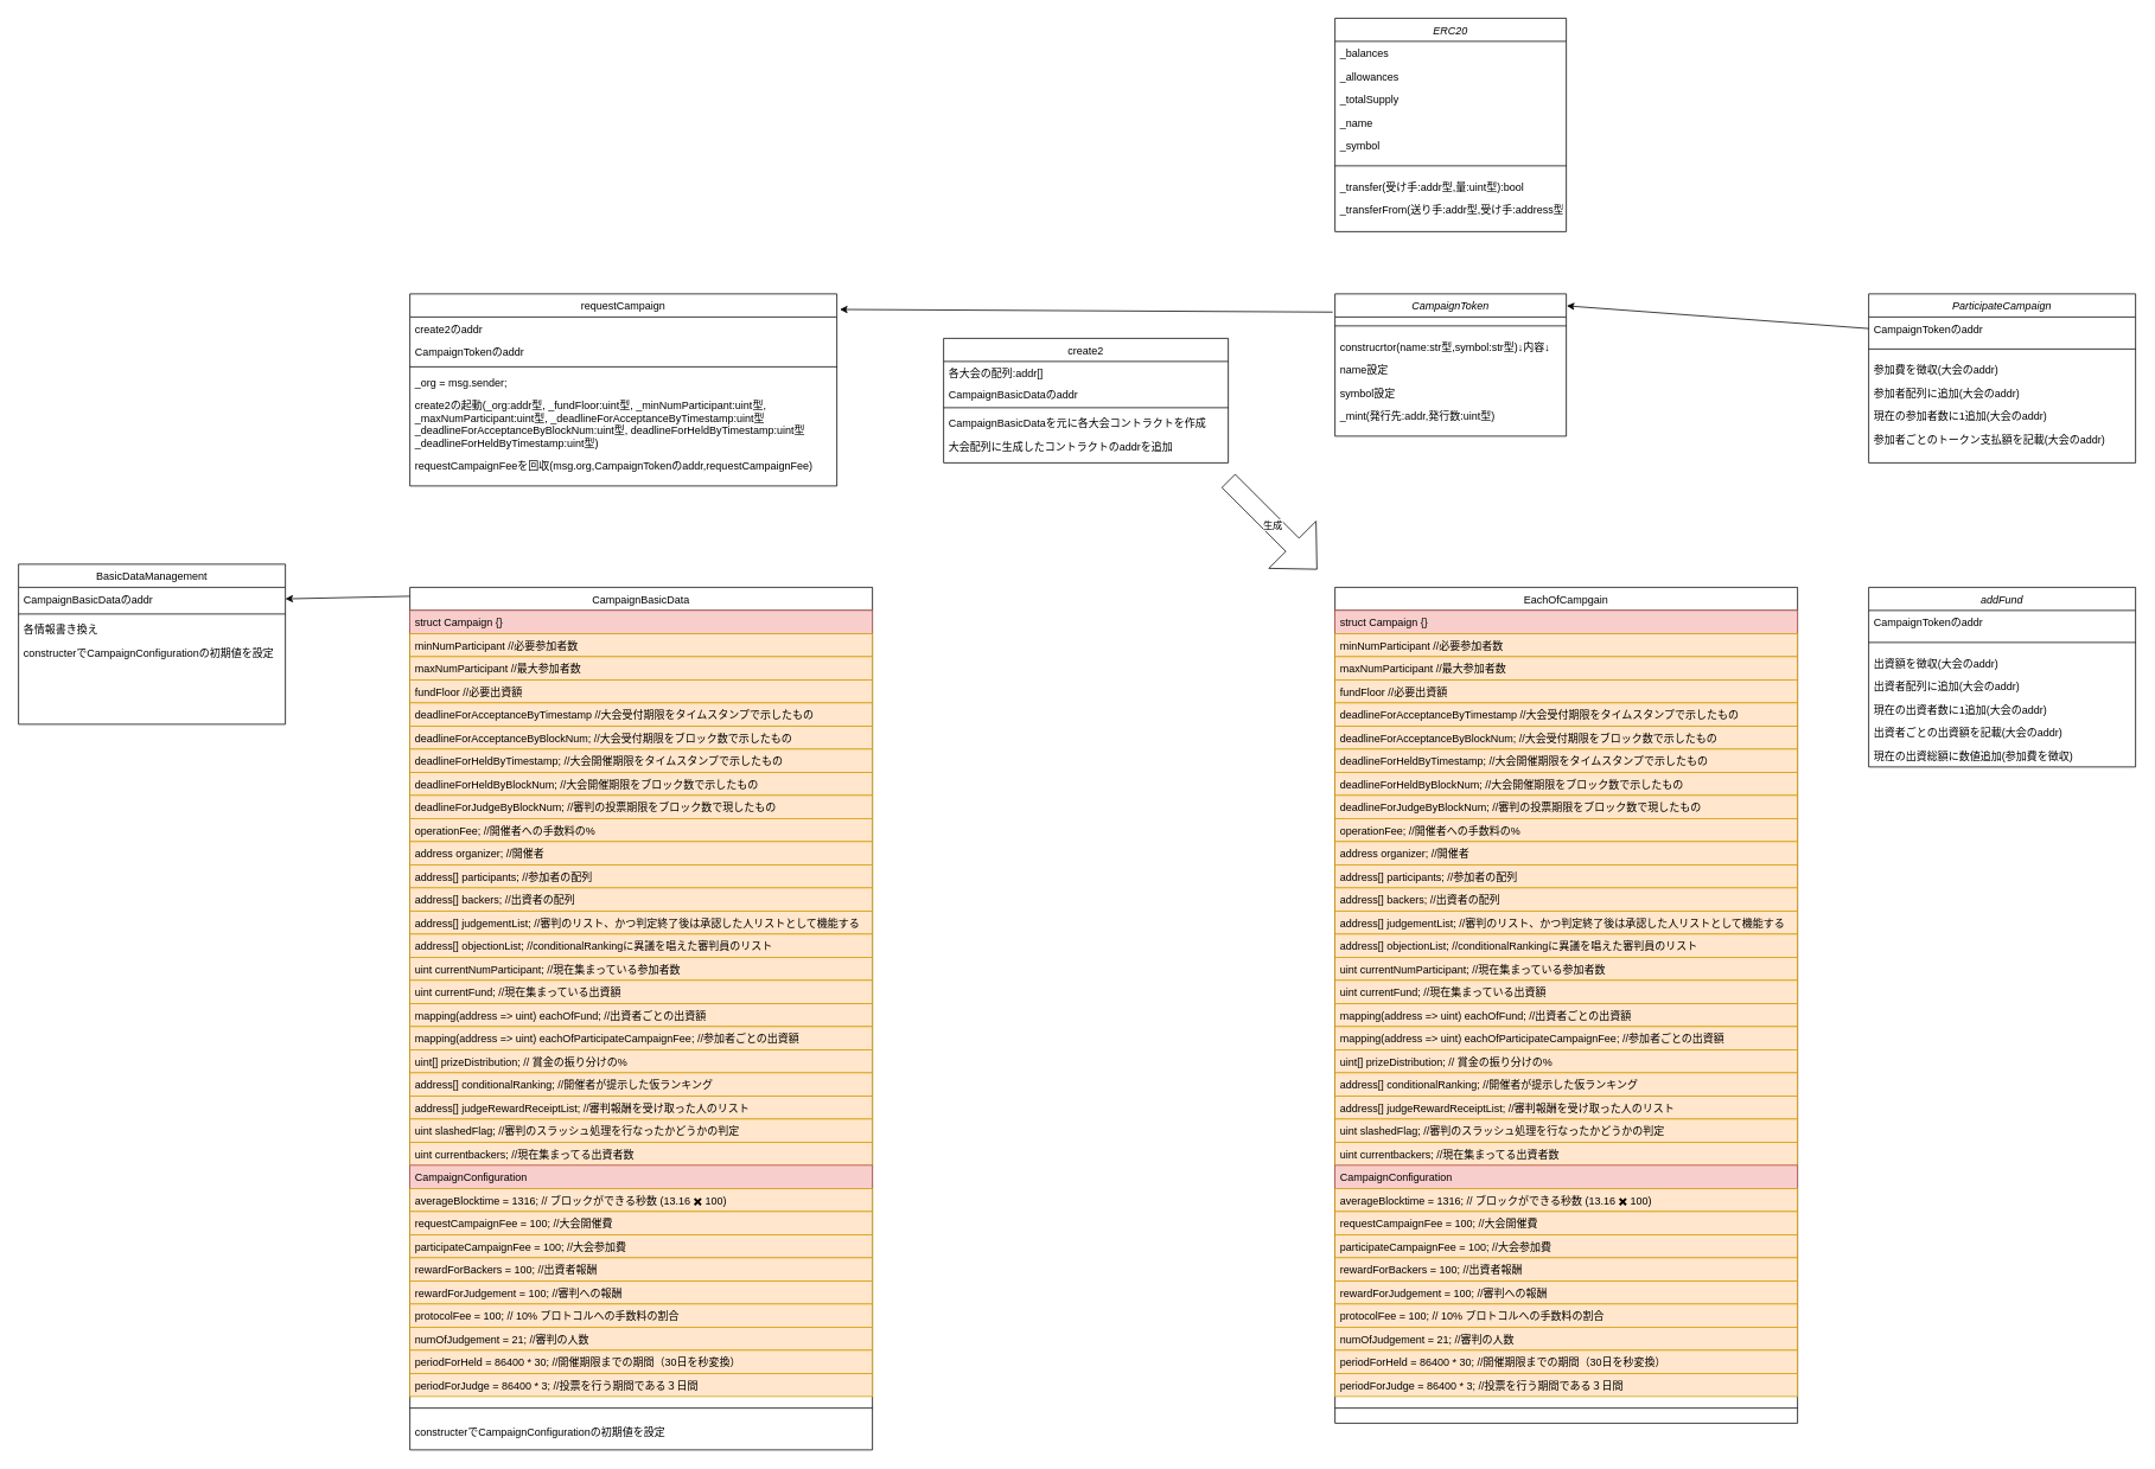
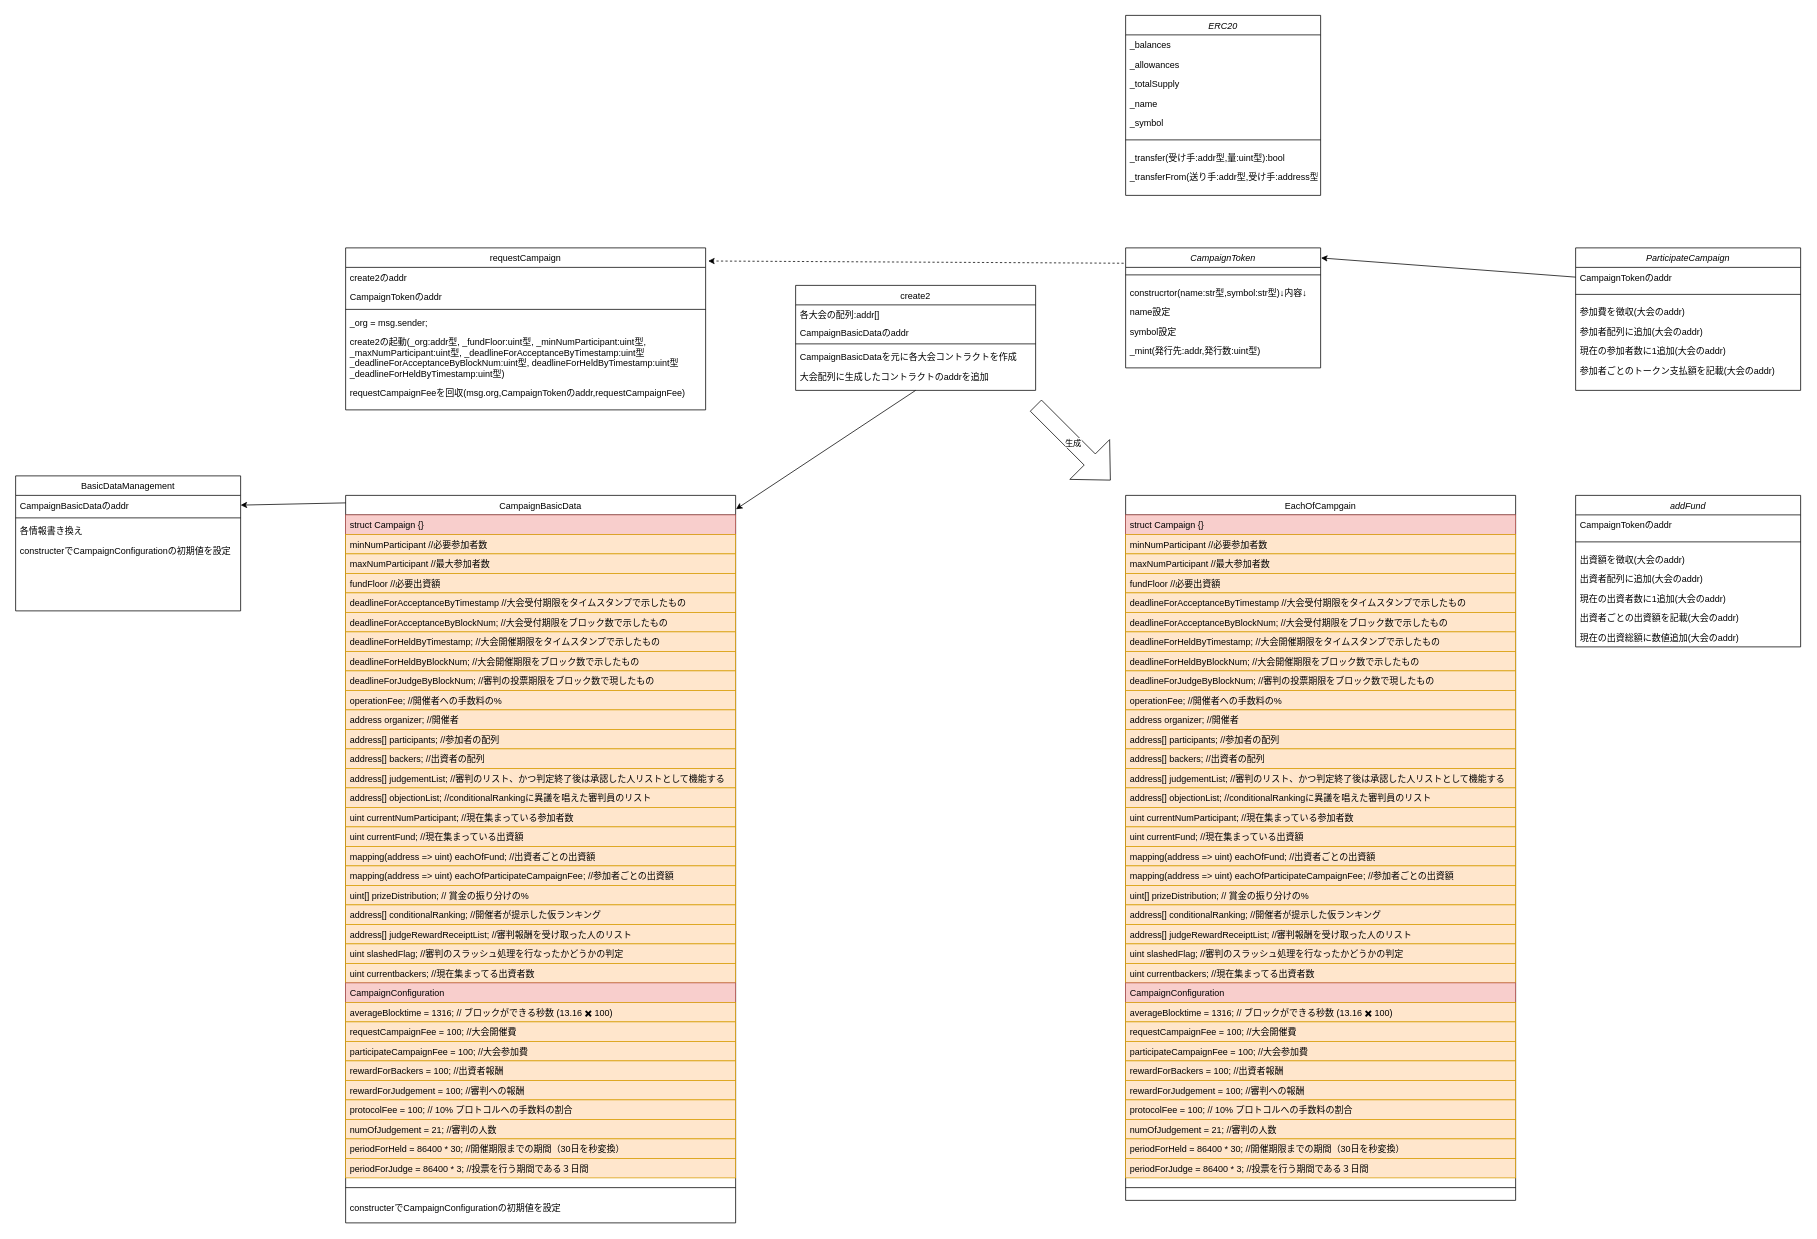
- <mxCell id="110" value="" style="endArrow=classic;html=1;rounded=0;entryX=1.007;entryY=0.081;entryDx=0;entryDy=0;exitX=-0.01;exitY=0.128;exitDx=0;exitDy=0;entryPerimeter=0;exitPerimeter=0;" edge="1" parent="1" source="2" target="65"><mxGeometry width="50" height="50" relative="1" as="geometry"><mxPoint x="1230" y="510" as="sourcePoint" /><mxPoint x="990.52" y="688.43" as="targetPoint" /></mxGeometry></mxCell>
+ <mxCell id="110" value="" style="endArrow=classic;html=1;rounded=0;entryX=1.007;entryY=0.081;entryDx=0;entryDy=0;exitX=-0.01;exitY=0.128;exitDx=0;exitDy=0;entryPerimeter=0;exitPerimeter=0;dashed=1;" edge="1" parent="1" source="2" target="65"><mxGeometry width="50" height="50" relative="1" as="geometry"><mxPoint x="1230" y="510" as="sourcePoint" /><mxPoint x="990.52" y="688.43" as="targetPoint" /></mxGeometry></mxCell>
+ <mxCell id="109" value="" style="endArrow=classic;html=1;rounded=0;entryX=1.001;entryY=0.019;entryDx=0;entryDy=0;exitX=0.5;exitY=1;exitDx=0;exitDy=0;entryPerimeter=0;" edge="1" parent="1" source="8" target="14"><mxGeometry width="50" height="50" relative="1" as="geometry"><mxPoint x="1069.36" y="377.84" as="sourcePoint" /><mxPoint x="950" y="379" as="targetPoint" /></mxGeometry></mxCell>
- <mxCell id="127" value="現在の出資総額に数値追加(参加費を徴収)" style="text;align=left;verticalAlign=top;spacingLeft=4;spacingRight=4;overflow=hidden;rotatable=0;points=[[0,0.5],[1,0.5]];portConstraint=eastwest;" vertex="1" parent="120"><mxGeometry y="176" width="300" height="26" as="geometry" /></mxCell>
+ <mxCell id="127" value="現在の出資総額に数値追加(大会のaddr)" style="text;align=left;verticalAlign=top;spacingLeft=4;spacingRight=4;overflow=hidden;rotatable=0;points=[[0,0.5],[1,0.5]];portConstraint=eastwest;" vertex="1" parent="120"><mxGeometry y="176" width="300" height="26" as="geometry" /></mxCell>
